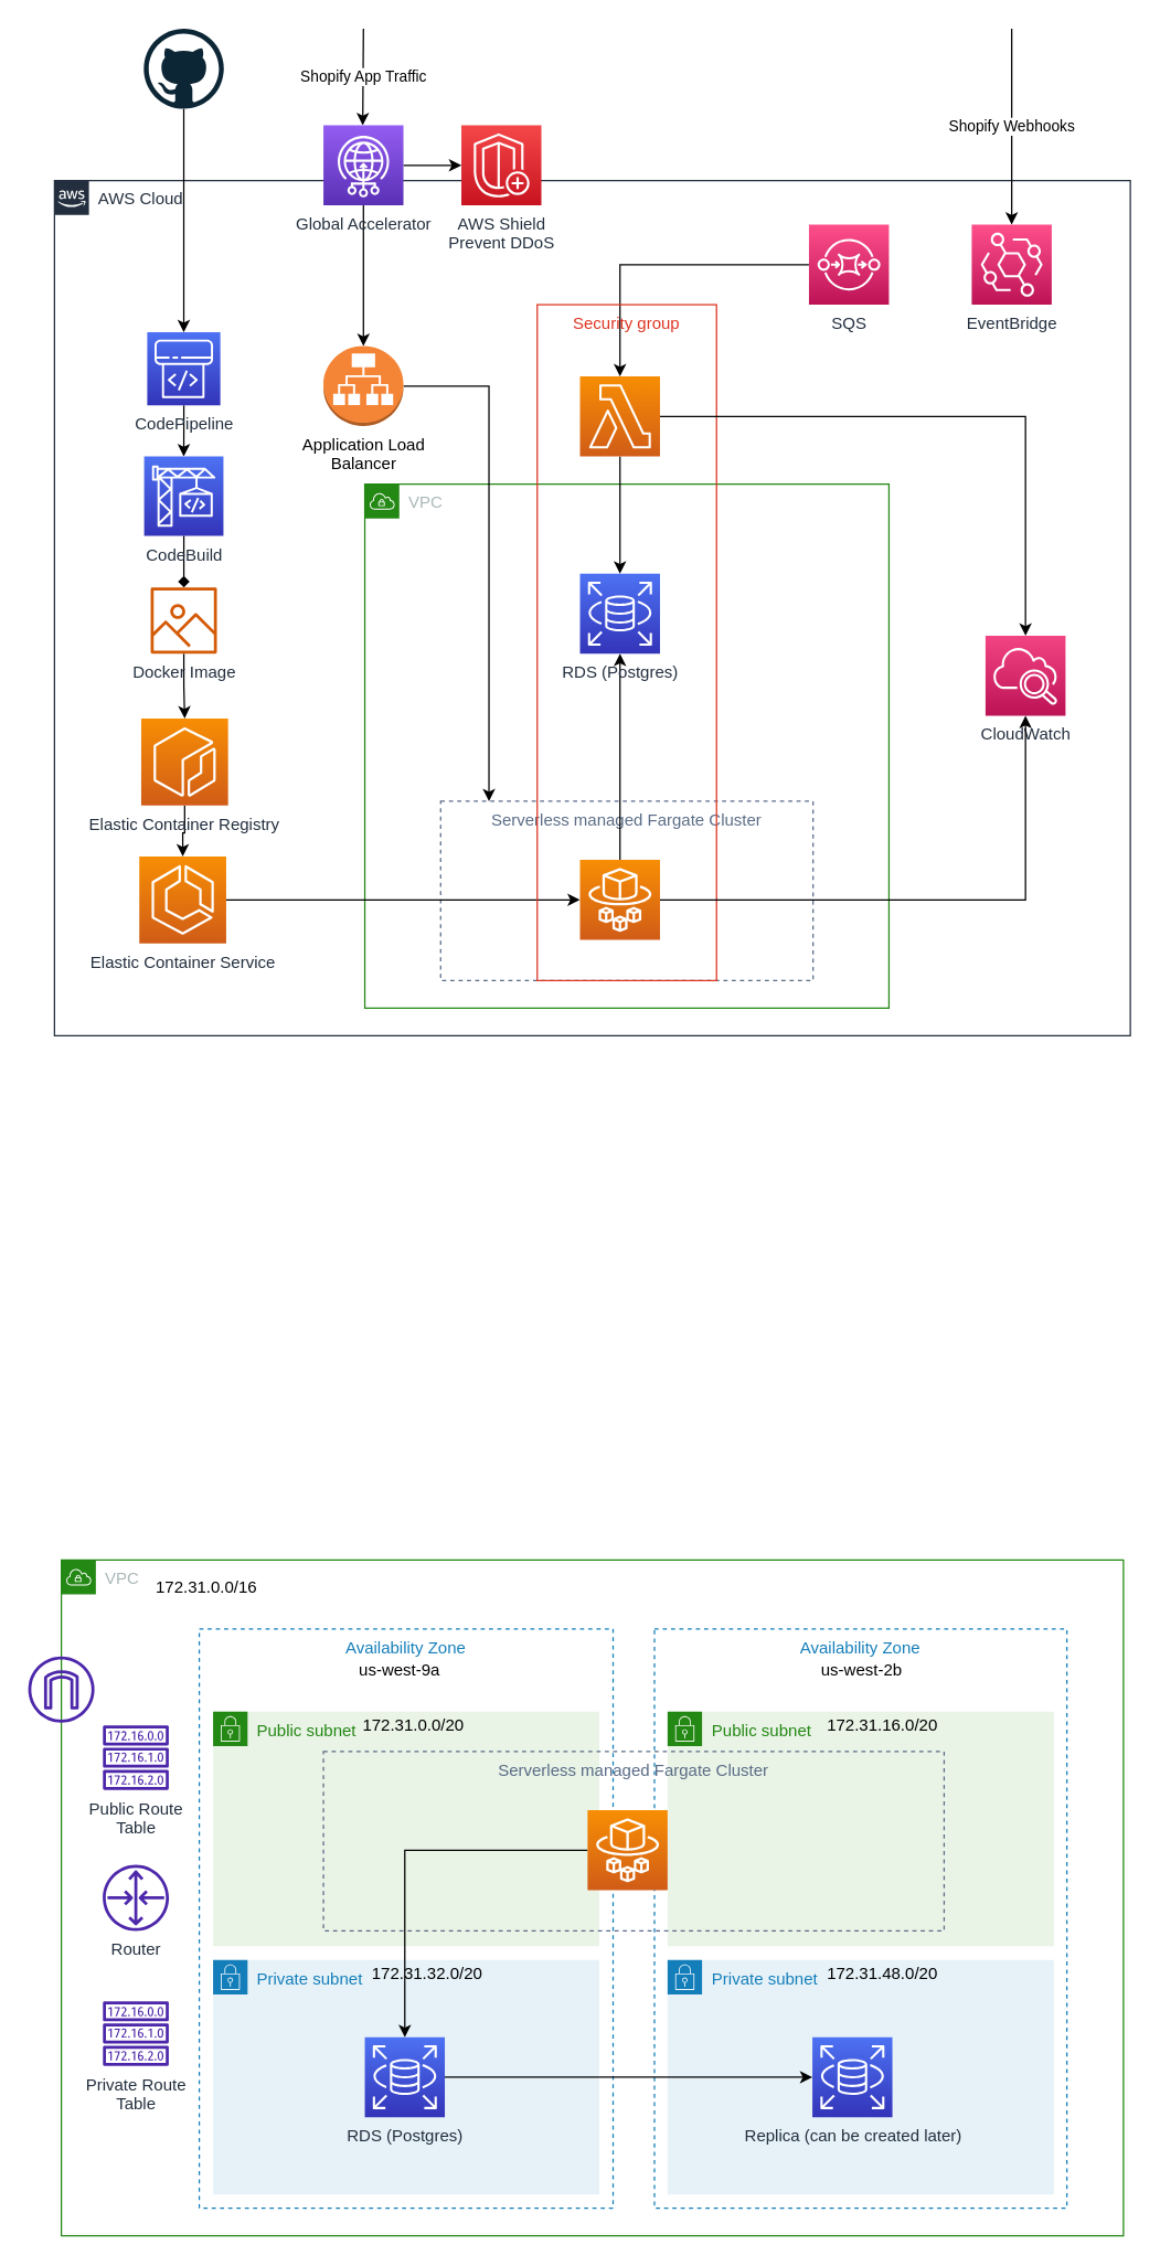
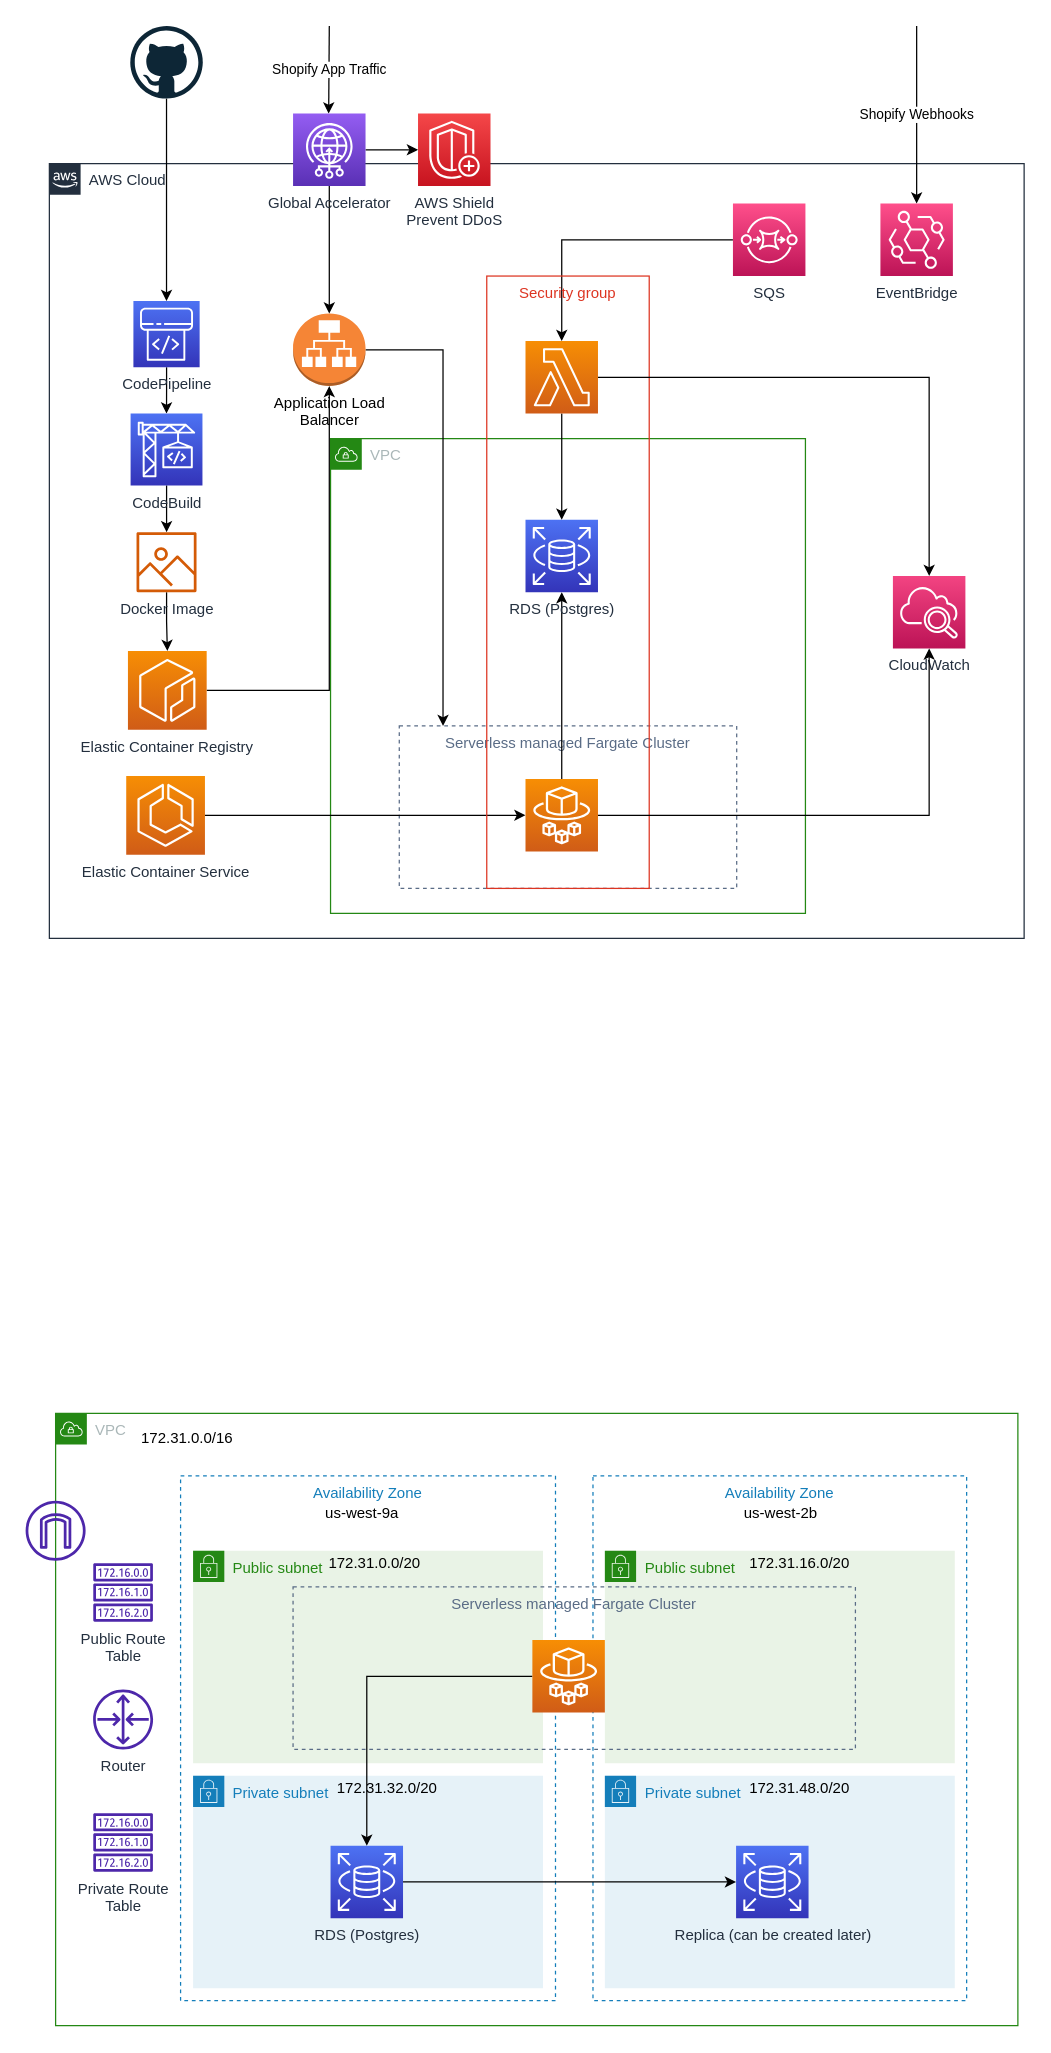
- <mxCell id="7" style="edgeStyle=orthogonalEdgeStyle;rounded=0;orthogonalLoop=1;jettySize=auto;html=1;endArrow=diamond;" parent="2" source="8" target="14" edge="1"><mxGeometry relative="1" as="geometry" /></mxCell>
+ <mxCell id="7" style="edgeStyle=orthogonalEdgeStyle;rounded=0;orthogonalLoop=1;jettySize=auto;html=1;" parent="2" source="8" target="14" edge="1"><mxGeometry relative="1" as="geometry" /></mxCell>
- <mxCell id="9" style="edgeStyle=orthogonalEdgeStyle;rounded=0;orthogonalLoop=1;jettySize=auto;html=1;entryX=0.5;entryY=0;entryDx=0;entryDy=0;entryPerimeter=0;" parent="2" source="10" target="12" edge="1"><mxGeometry relative="1" as="geometry" /></mxCell>
+ <mxCell id="9" style="edgeStyle=orthogonalEdgeStyle;rounded=0;orthogonalLoop=1;jettySize=auto;html=1;" parent="2" source="10" target="28" edge="1"><mxGeometry relative="1" as="geometry" /></mxCell>
